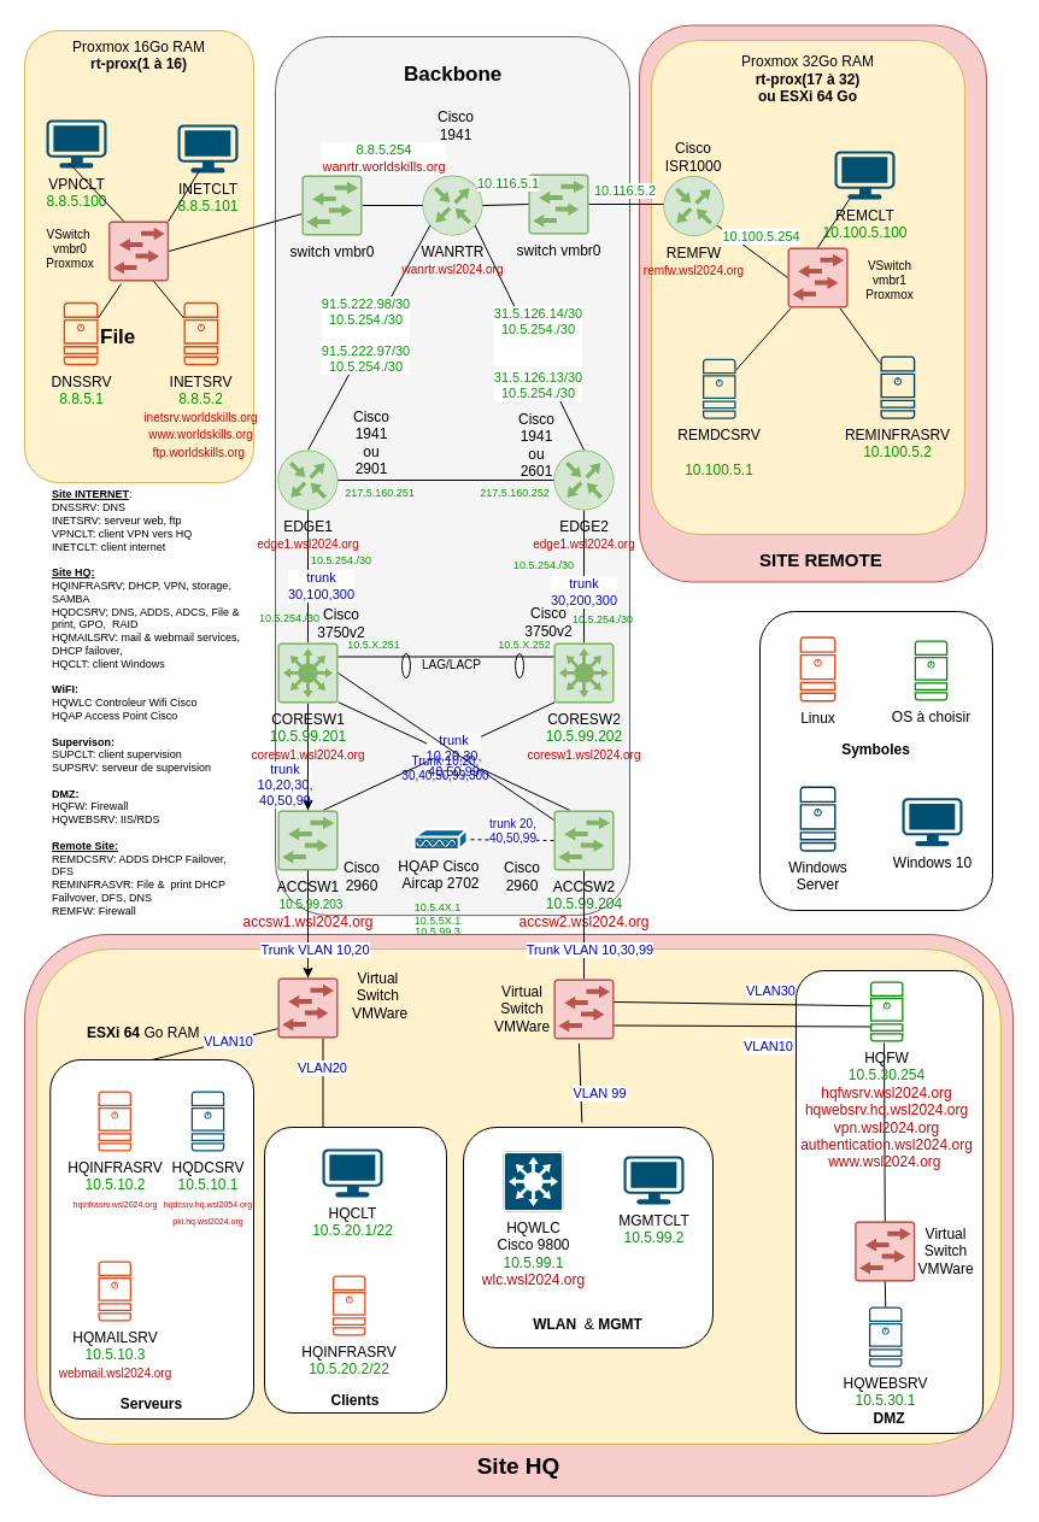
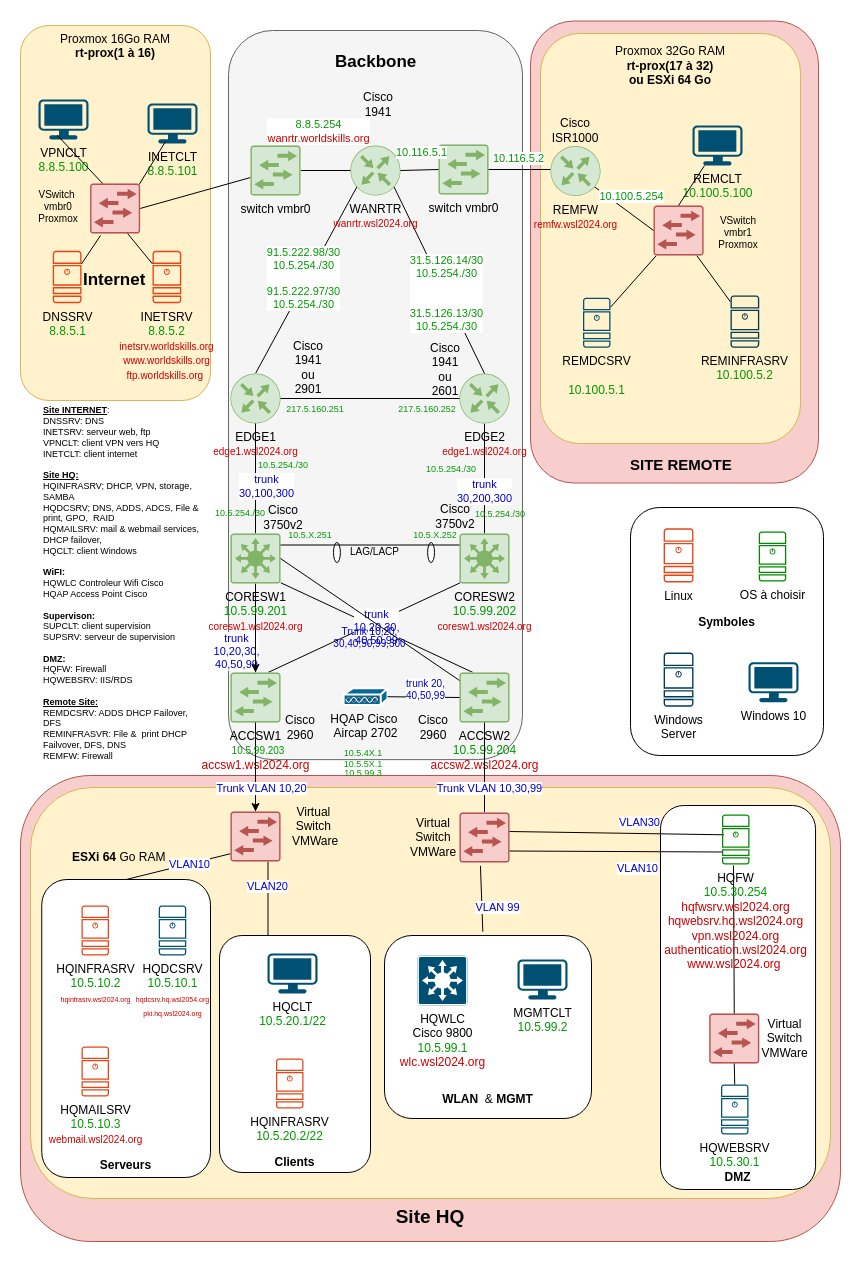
- <mxCell id="110" value="&lt;div style=&quot;font-size: 16px;&quot;&gt;&lt;div align=&quot;center&quot;&gt;&lt;font size=&quot;1&quot;&gt;&lt;b style=&quot;font-size: 17px;&quot;&gt;File&lt;/b&gt;&lt;/font&gt;&lt;/div&gt;&lt;/div&gt;" style="text;whiteSpace=wrap;html=1;fontFamily=Helvetica;fontSize=12;fontColor=default;" parent="1" vertex="1"><mxGeometry x="81" y="263" width="74.25" height="37" as="geometry" /></mxCell>
+ <mxCell id="110" value="&lt;div style=&quot;font-size: 16px;&quot;&gt;&lt;div align=&quot;center&quot;&gt;&lt;font size=&quot;1&quot;&gt;&lt;b style=&quot;font-size: 17px;&quot;&gt;Internet&lt;/b&gt;&lt;/font&gt;&lt;/div&gt;&lt;/div&gt;" style="text;whiteSpace=wrap;html=1;fontFamily=Helvetica;fontSize=12;fontColor=default;" parent="1" vertex="1"><mxGeometry x="81" y="263" width="74.25" height="37" as="geometry" /></mxCell>
- <mxCell id="107" style="rounded=0;orthogonalLoop=1;jettySize=auto;html=1;endArrow=none;endFill=0;exitX=0;exitY=0.5;exitDx=0;exitDy=0;exitPerimeter=0;entryX=1;entryY=0.5;entryDx=0;entryDy=0;entryPerimeter=0;dashed=1;" parent="1" source="16" target="105" edge="1"><mxGeometry relative="1" as="geometry"><mxPoint x="419" y="506" as="sourcePoint" /><mxPoint x="385" y="460" as="targetPoint" /></mxGeometry></mxCell>
+ <mxCell id="107" style="rounded=0;orthogonalLoop=1;jettySize=auto;html=1;endArrow=none;endFill=0;exitX=0;exitY=0.5;exitDx=0;exitDy=0;exitPerimeter=0;entryX=1;entryY=0.5;entryDx=0;entryDy=0;entryPerimeter=0;" parent="1" source="16" target="105" edge="1"><mxGeometry relative="1" as="geometry"><mxPoint x="419" y="506" as="sourcePoint" /><mxPoint x="385" y="460" as="targetPoint" /></mxGeometry></mxCell>
